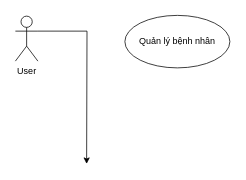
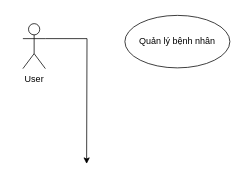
- <mxCell id="3" value="User" style="shape=umlActor;verticalLabelPosition=bottom;verticalAlign=top;html=1;" parent="1" vertex="1"><mxGeometry x="20" y="21" width="30" height="60" as="geometry" /></mxCell>
+ <mxCell id="3" value="User" style="shape=umlActor;verticalLabelPosition=bottom;verticalAlign=top;html=1;" parent="1" vertex="1"><mxGeometry x="30" y="31" width="30" height="60" as="geometry" /></mxCell>
